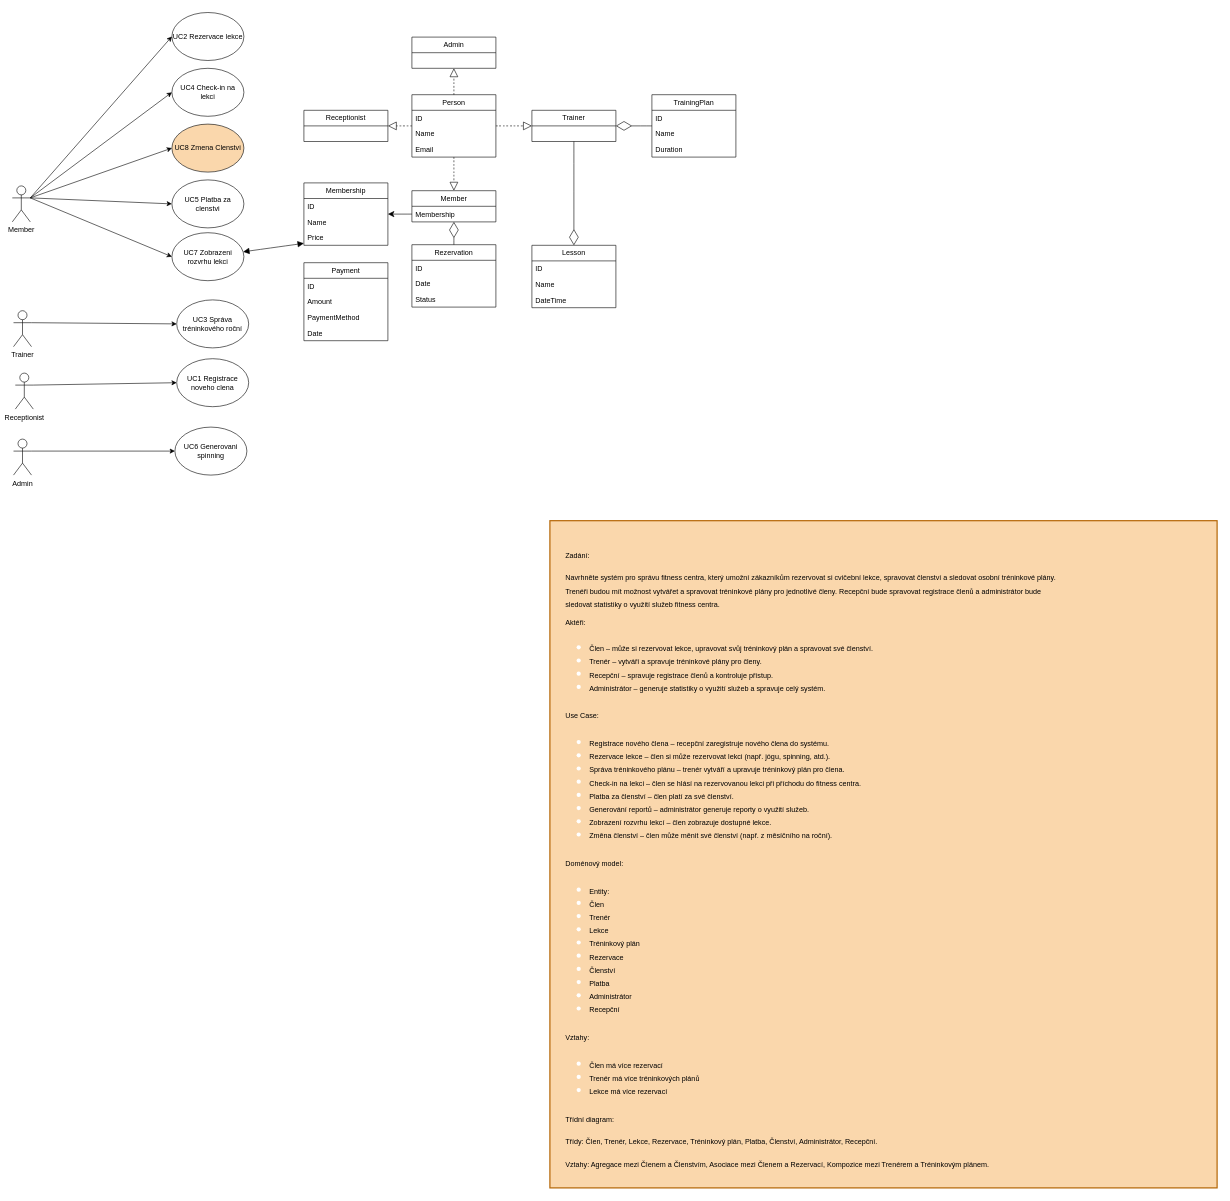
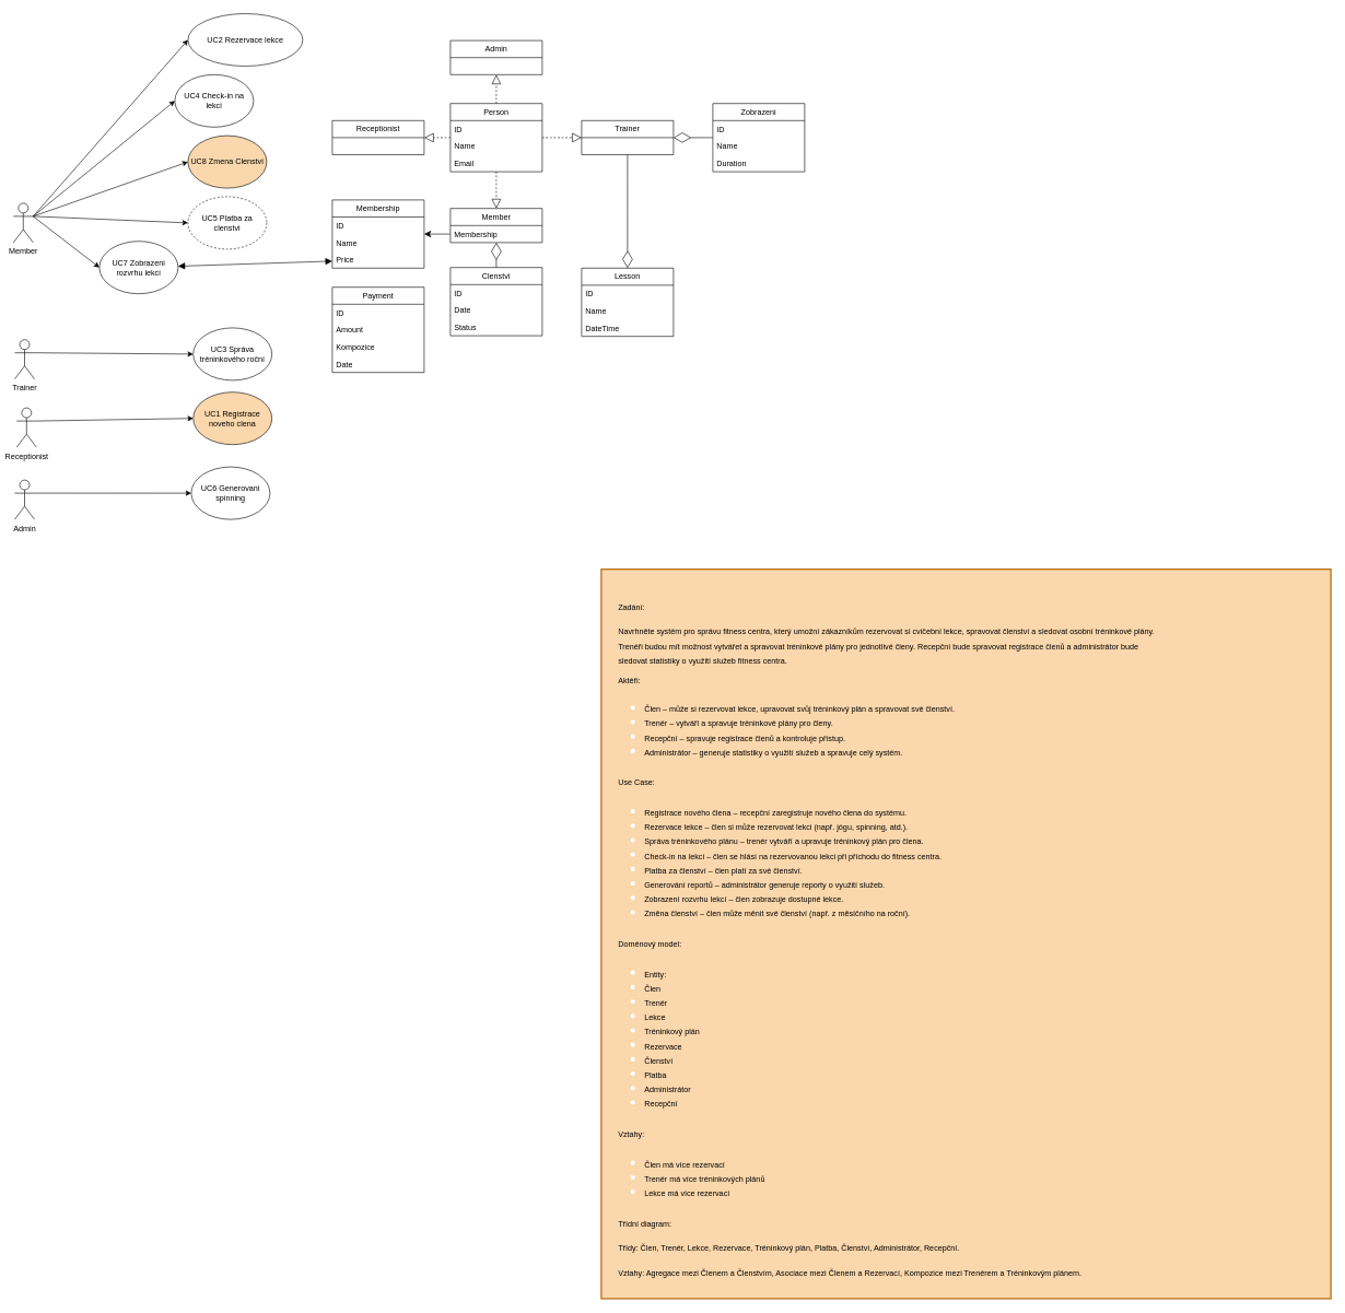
- <mxCell id="11" value="UC2 Rezervace lekce" style="ellipse;whiteSpace=wrap;html=1;" vertex="1" parent="1"><mxGeometry x="286" y="20" width="120" height="80" as="geometry" /></mxCell>
+ <mxCell id="11" value="UC2 Rezervace lekce" style="ellipse;whiteSpace=wrap;html=1;" vertex="1" parent="1"><mxGeometry x="286" y="20" width="175" height="80" as="geometry" /></mxCell>
- <mxCell id="10" value="UC4 Check-in na lekci" style="ellipse;whiteSpace=wrap;html=1;" vertex="1" parent="1"><mxGeometry x="286" y="113" width="120" height="80" as="geometry" /></mxCell>
+ <mxCell id="10" value="UC4 Check-in na lekci" style="ellipse;whiteSpace=wrap;html=1;" vertex="1" parent="1"><mxGeometry x="266" y="113" width="120" height="80" as="geometry" /></mxCell>
- <mxCell id="52" value="TrainingPlan" style="swimlane;fontStyle=0;childLayout=stackLayout;horizontal=1;startSize=26;fillColor=none;horizontalStack=0;resizeParent=1;resizeParentMax=0;resizeLast=0;collapsible=1;marginBottom=0;whiteSpace=wrap;html=1;" vertex="1" parent="1"><mxGeometry x="1086" y="157" width="140" height="104" as="geometry" /></mxCell>
+ <mxCell id="52" value="Zobrazeni" style="swimlane;fontStyle=0;childLayout=stackLayout;horizontal=1;startSize=26;fillColor=none;horizontalStack=0;resizeParent=1;resizeParentMax=0;resizeLast=0;collapsible=1;marginBottom=0;whiteSpace=wrap;html=1;" vertex="1" parent="1"><mxGeometry x="1086" y="157" width="140" height="104" as="geometry" /></mxCell>
- <mxCell id="16" value="UC5 Platba za clenstvi" style="ellipse;whiteSpace=wrap;html=1;" vertex="1" parent="1"><mxGeometry x="286" y="299" width="120" height="80" as="geometry" /></mxCell>
+ <mxCell id="16" value="UC5 Platba za clenstvi" style="ellipse;whiteSpace=wrap;html=1;dashed=1;" vertex="1" parent="1"><mxGeometry x="286" y="299" width="120" height="80" as="geometry" /></mxCell>
- <mxCell id="18" value="Rezervation" style="swimlane;fontStyle=0;childLayout=stackLayout;horizontal=1;startSize=26;fillColor=none;horizontalStack=0;resizeParent=1;resizeParentMax=0;resizeLast=0;collapsible=1;marginBottom=0;whiteSpace=wrap;html=1;" vertex="1" parent="1"><mxGeometry x="686" y="407" width="140" height="104" as="geometry" /></mxCell>
+ <mxCell id="18" value="Clenstvi" style="swimlane;fontStyle=0;childLayout=stackLayout;horizontal=1;startSize=26;fillColor=none;horizontalStack=0;resizeParent=1;resizeParentMax=0;resizeLast=0;collapsible=1;marginBottom=0;whiteSpace=wrap;html=1;" vertex="1" parent="1"><mxGeometry x="686" y="407" width="140" height="104" as="geometry" /></mxCell>
- <mxCell id="22" value="UC7 Zobrazeni rozvrhu lekci" style="ellipse;whiteSpace=wrap;html=1;" vertex="1" parent="1"><mxGeometry x="286" y="387" width="120" height="80" as="geometry" /></mxCell>
+ <mxCell id="22" value="UC7 Zobrazeni rozvrhu lekci" style="ellipse;whiteSpace=wrap;html=1;" vertex="1" parent="1"><mxGeometry x="151" y="367" width="120" height="80" as="geometry" /></mxCell>
- <mxCell id="31" value="PaymentMethod" style="text;strokeColor=none;fillColor=none;align=left;verticalAlign=top;spacingLeft=4;spacingRight=4;overflow=hidden;rotatable=0;points=[[0,0.5],[1,0.5]];portConstraint=eastwest;whiteSpace=wrap;html=1;" vertex="1" parent="28"><mxGeometry y="78" width="140" height="26" as="geometry" /></mxCell>
+ <mxCell id="31" value="Kompozice" style="text;strokeColor=none;fillColor=none;align=left;verticalAlign=top;spacingLeft=4;spacingRight=4;overflow=hidden;rotatable=0;points=[[0,0.5],[1,0.5]];portConstraint=eastwest;whiteSpace=wrap;html=1;" vertex="1" parent="28"><mxGeometry y="78" width="140" height="26" as="geometry" /></mxCell>
- <mxCell id="9" value="UC1 Registrace noveho clena" style="ellipse;whiteSpace=wrap;html=1;" vertex="1" parent="1"><mxGeometry x="294" y="597" width="120" height="80" as="geometry" /></mxCell>
+ <mxCell id="9" value="UC1 Registrace noveho clena" style="ellipse;whiteSpace=wrap;html=1;fillColor=#fad7ac;" vertex="1" parent="1"><mxGeometry x="294" y="597" width="120" height="80" as="geometry" /></mxCell>
